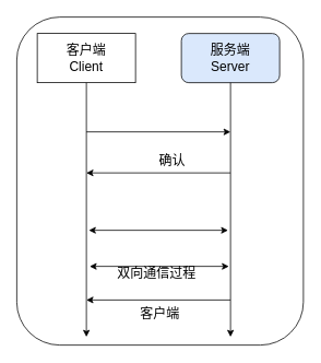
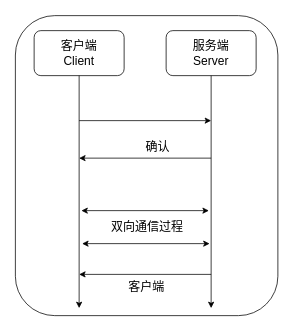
- <mxCell id="3" value="&lt;font style=&quot;font-size: 16px;&quot;&gt;客户端&lt;/font&gt;&lt;div&gt;&lt;font style=&quot;font-size: 16px;&quot;&gt;Client&lt;/font&gt;&lt;/div&gt;" style="whiteSpace=wrap;html=1;rounded=0;" vertex="1" parent="1"><mxGeometry x="45" y="40" width="120" height="60" as="geometry" /></mxCell>
+ <mxCell id="3" value="&lt;font style=&quot;font-size: 16px;&quot;&gt;客户端&lt;/font&gt;&lt;div&gt;&lt;font style=&quot;font-size: 16px;&quot;&gt;Client&lt;/font&gt;&lt;/div&gt;" style="rounded=1;whiteSpace=wrap;html=1;" vertex="1" parent="1"><mxGeometry x="45" y="40" width="120" height="60" as="geometry" /></mxCell>
- <mxCell id="4" value="&lt;font style=&quot;font-size: 16px;&quot;&gt;服务端&lt;/font&gt;&lt;div&gt;&lt;font style=&quot;font-size: 16px;&quot;&gt;Server&lt;/font&gt;&lt;/div&gt;" style="rounded=1;whiteSpace=wrap;html=1;fillColor=#dae8fc;" vertex="1" parent="1"><mxGeometry x="221" y="40" width="120" height="60" as="geometry" /></mxCell>
+ <mxCell id="4" value="&lt;font style=&quot;font-size: 16px;&quot;&gt;服务端&lt;/font&gt;&lt;div&gt;&lt;font style=&quot;font-size: 16px;&quot;&gt;Server&lt;/font&gt;&lt;/div&gt;" style="rounded=1;whiteSpace=wrap;html=1;" vertex="1" parent="1"><mxGeometry x="221" y="40" width="120" height="60" as="geometry" /></mxCell>
- <mxCell id="13" value="&lt;font style=&quot;font-size: 16px;&quot;&gt;双向通信过程&lt;/font&gt;" style="text;html=1;align=center;verticalAlign=middle;whiteSpace=wrap;rounded=0;" vertex="1" parent="1"><mxGeometry x="136" y="317" width="110" height="30" as="geometry" /></mxCell>
+ <mxCell id="13" value="&lt;font style=&quot;font-size: 16px;&quot;&gt;双向通信过程&lt;/font&gt;" style="text;html=1;align=center;verticalAlign=middle;whiteSpace=wrap;rounded=0;" vertex="1" parent="1"><mxGeometry x="141" y="287" width="110" height="30" as="geometry" /></mxCell>
